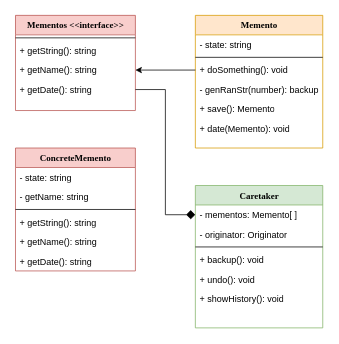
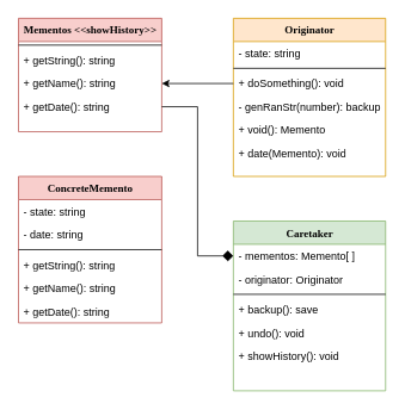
- <mxCell id="2" value="Mementos &amp;lt;&amp;lt;interface&amp;gt;&amp;gt;" style="swimlane;html=1;fontStyle=1;align=center;verticalAlign=top;childLayout=stackLayout;horizontal=1;startSize=26;horizontalStack=0;resizeParent=1;resizeLast=0;collapsible=1;marginBottom=0;swimlaneFillColor=#ffffff;rounded=0;shadow=0;comic=0;labelBackgroundColor=none;strokeWidth=1;fillColor=#f8cecc;fontFamily=Verdana;fontSize=12;strokeColor=#b85450;" parent="1" vertex="1"><mxGeometry x="20" y="20" width="160" height="127" as="geometry" /></mxCell>
+ <mxCell id="2" value="Mementos &amp;lt;&amp;lt;showHistory&amp;gt;&amp;gt;" style="swimlane;html=1;fontStyle=1;align=center;verticalAlign=top;childLayout=stackLayout;horizontal=1;startSize=26;horizontalStack=0;resizeParent=1;resizeLast=0;collapsible=1;marginBottom=0;swimlaneFillColor=#ffffff;rounded=0;shadow=0;comic=0;labelBackgroundColor=none;strokeWidth=1;fillColor=#f8cecc;fontFamily=Verdana;fontSize=12;strokeColor=#b85450;" parent="1" vertex="1"><mxGeometry x="20" y="20" width="160" height="127" as="geometry" /></mxCell>
- <mxCell id="14" value="Memento" style="swimlane;html=1;fontStyle=1;align=center;verticalAlign=top;childLayout=stackLayout;horizontal=1;startSize=26;horizontalStack=0;resizeParent=1;resizeLast=0;collapsible=1;marginBottom=0;swimlaneFillColor=#ffffff;rounded=0;shadow=0;comic=0;labelBackgroundColor=none;strokeWidth=1;fillColor=#ffe6cc;fontFamily=Verdana;fontSize=12;strokeColor=#d79b00;" vertex="1" parent="1"><mxGeometry x="260" y="20" width="170" height="177" as="geometry" /></mxCell>
+ <mxCell id="14" value="Originator" style="swimlane;html=1;fontStyle=1;align=center;verticalAlign=top;childLayout=stackLayout;horizontal=1;startSize=26;horizontalStack=0;resizeParent=1;resizeLast=0;collapsible=1;marginBottom=0;swimlaneFillColor=#ffffff;rounded=0;shadow=0;comic=0;labelBackgroundColor=none;strokeWidth=1;fillColor=#ffe6cc;fontFamily=Verdana;fontSize=12;strokeColor=#d79b00;" vertex="1" parent="1"><mxGeometry x="260" y="20" width="170" height="177" as="geometry" /></mxCell>
- <mxCell id="19" value="+ save(): Memento" style="text;html=1;strokeColor=none;fillColor=none;align=left;verticalAlign=top;spacingLeft=4;spacingRight=4;whiteSpace=wrap;overflow=hidden;rotatable=0;points=[[0,0.5],[1,0.5]];portConstraint=eastwest;" vertex="1" parent="14"><mxGeometry y="112" width="170" height="26" as="geometry" /></mxCell>
+ <mxCell id="19" value="+ void(): Memento" style="text;html=1;strokeColor=none;fillColor=none;align=left;verticalAlign=top;spacingLeft=4;spacingRight=4;whiteSpace=wrap;overflow=hidden;rotatable=0;points=[[0,0.5],[1,0.5]];portConstraint=eastwest;" vertex="1" parent="14"><mxGeometry y="112" width="170" height="26" as="geometry" /></mxCell>
- <mxCell id="9" value="- getName: string" style="text;html=1;strokeColor=none;fillColor=none;align=left;verticalAlign=top;spacingLeft=4;spacingRight=4;whiteSpace=wrap;overflow=hidden;rotatable=0;points=[[0,0.5],[1,0.5]];portConstraint=eastwest;" vertex="1" parent="7"><mxGeometry y="52" width="160" height="26" as="geometry" /></mxCell>
+ <mxCell id="9" value="- date: string" style="text;html=1;strokeColor=none;fillColor=none;align=left;verticalAlign=top;spacingLeft=4;spacingRight=4;whiteSpace=wrap;overflow=hidden;rotatable=0;points=[[0,0.5],[1,0.5]];portConstraint=eastwest;" vertex="1" parent="7"><mxGeometry y="52" width="160" height="26" as="geometry" /></mxCell>
- <mxCell id="25" value="+ backup(): void" style="text;html=1;strokeColor=none;fillColor=none;align=left;verticalAlign=top;spacingLeft=4;spacingRight=4;whiteSpace=wrap;overflow=hidden;rotatable=0;points=[[0,0.5],[1,0.5]];portConstraint=eastwest;" vertex="1" parent="21"><mxGeometry y="86" width="170" height="26" as="geometry" /></mxCell>
+ <mxCell id="25" value="+ backup(): save" style="text;html=1;strokeColor=none;fillColor=none;align=left;verticalAlign=top;spacingLeft=4;spacingRight=4;whiteSpace=wrap;overflow=hidden;rotatable=0;points=[[0,0.5],[1,0.5]];portConstraint=eastwest;" vertex="1" parent="21"><mxGeometry y="86" width="170" height="26" as="geometry" /></mxCell>
